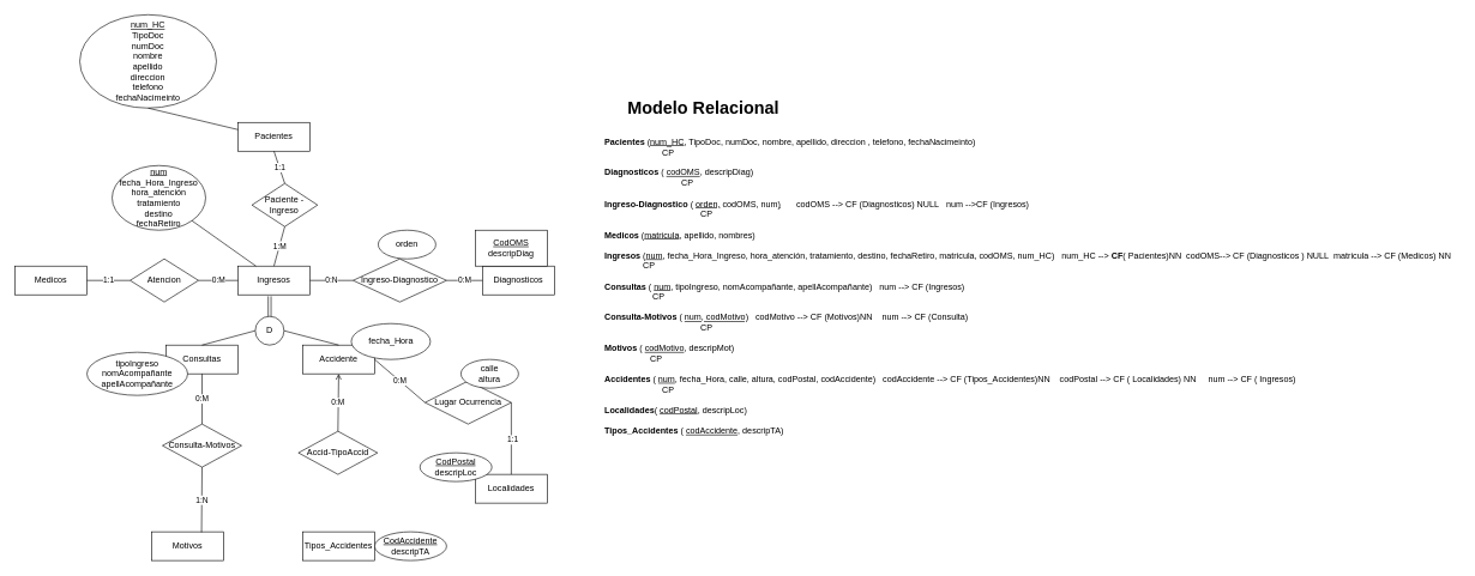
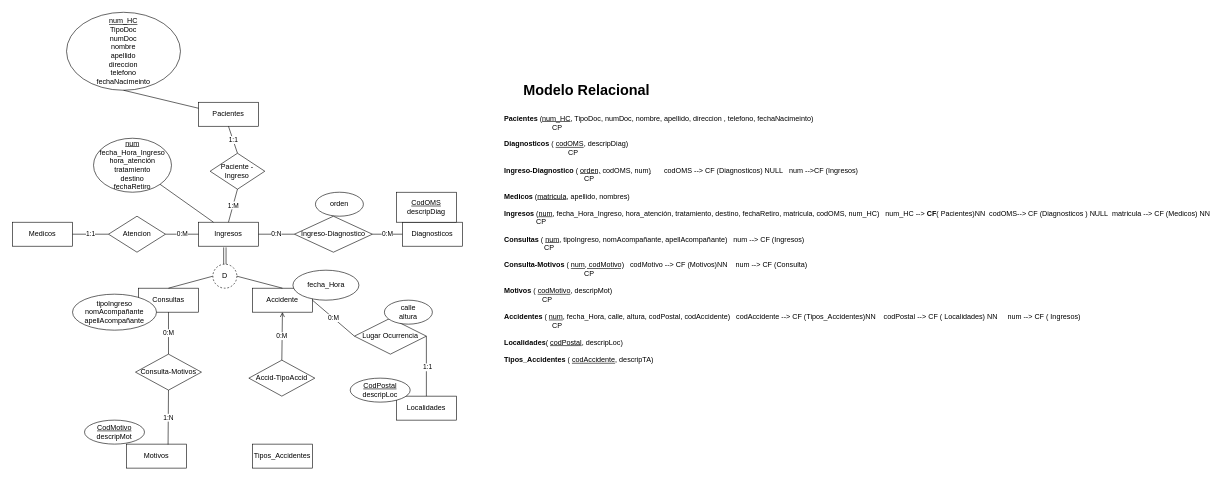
- <mxCell id="41" value="D" style="ellipse;whiteSpace=wrap;html=1;" vertex="1" parent="1"><mxGeometry x="354" y="440" width="40" height="40" as="geometry" /></mxCell>
+ <mxCell id="41" value="D" style="ellipse;whiteSpace=wrap;html=1;dashed=1;" vertex="1" parent="1"><mxGeometry x="354" y="440" width="40" height="40" as="geometry" /></mxCell>
+ <mxCell id="3" value="&lt;u&gt;CodMotivo&lt;/u&gt;&lt;div&gt;descripMot&lt;/div&gt;" style="ellipse;whiteSpace=wrap;html=1;align=center;" vertex="1" parent="1"><mxGeometry x="140" y="700" width="100" height="40" as="geometry" /></mxCell>
- <mxCell id="5" value="&lt;u&gt;CodAccidente&lt;/u&gt;&lt;div&gt;descripTA&lt;/div&gt;" style="ellipse;whiteSpace=wrap;html=1;align=center;" vertex="1" parent="1"><mxGeometry x="520" y="740" width="100" height="40" as="geometry" /></mxCell>
